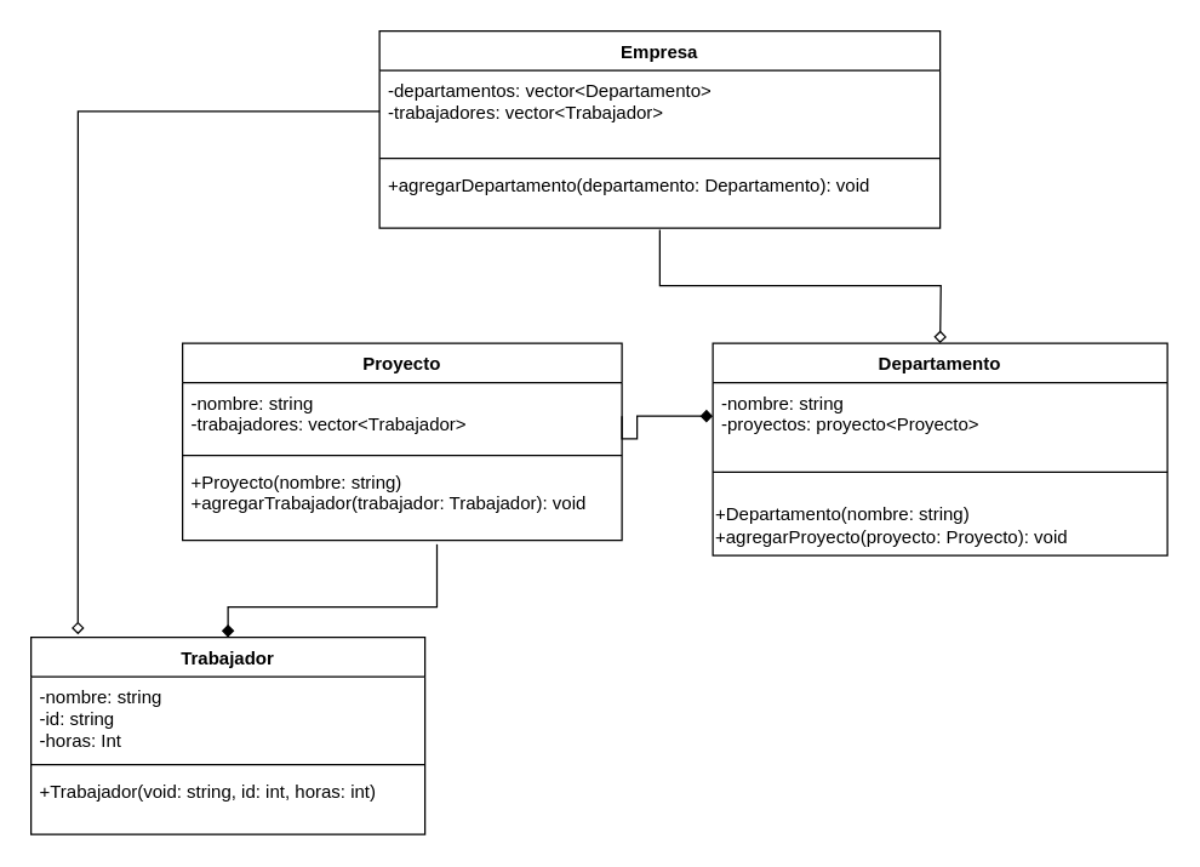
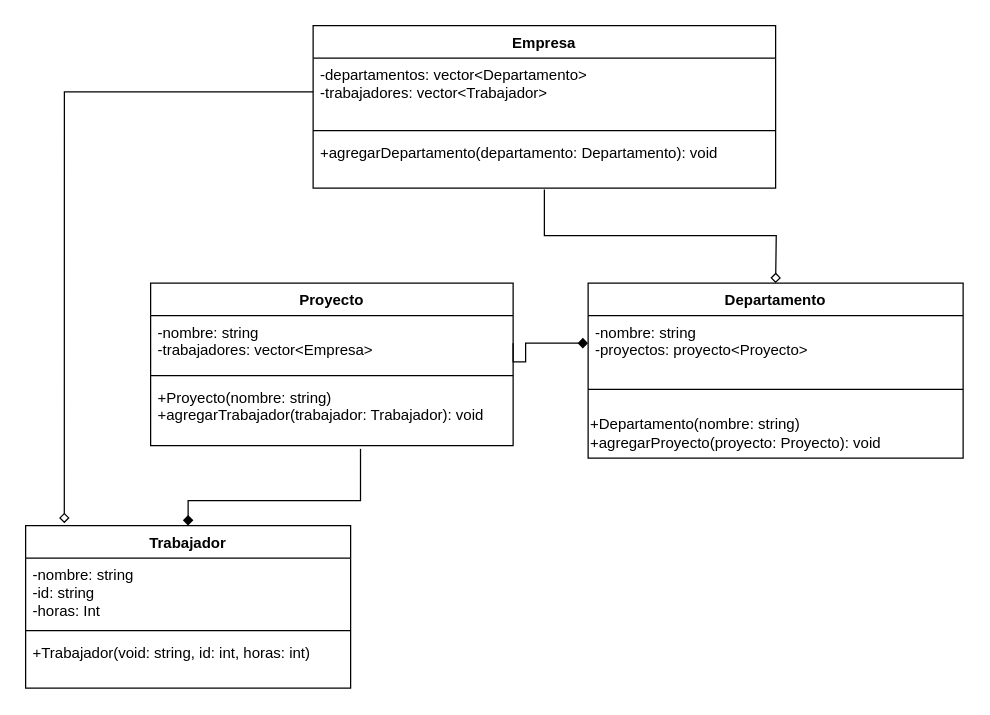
- <mxCell id="12" value="-nombre: string&lt;br&gt;    -trabajadores: vector&amp;lt;Trabajador&amp;gt;&lt;br&gt;" style="text;strokeColor=none;fillColor=none;align=left;verticalAlign=top;spacingLeft=4;spacingRight=4;overflow=hidden;rotatable=0;points=[[0,0.5],[1,0.5]];portConstraint=eastwest;whiteSpace=wrap;html=1;" parent="11" vertex="1"><mxGeometry y="26" width="290" height="44" as="geometry" /></mxCell>
+ <mxCell id="12" value="-nombre: string&lt;br&gt;    -trabajadores: vector&amp;lt;Empresa&amp;gt;&lt;br&gt;" style="text;strokeColor=none;fillColor=none;align=left;verticalAlign=top;spacingLeft=4;spacingRight=4;overflow=hidden;rotatable=0;points=[[0,0.5],[1,0.5]];portConstraint=eastwest;whiteSpace=wrap;html=1;" parent="11" vertex="1"><mxGeometry y="26" width="290" height="44" as="geometry" /></mxCell>
